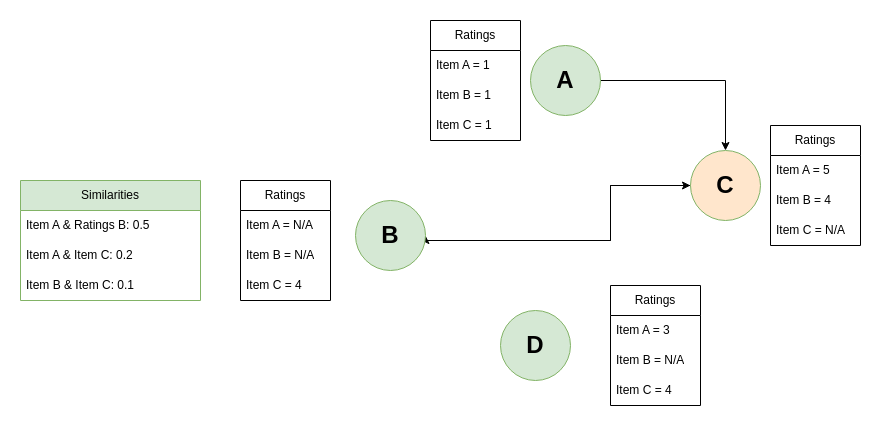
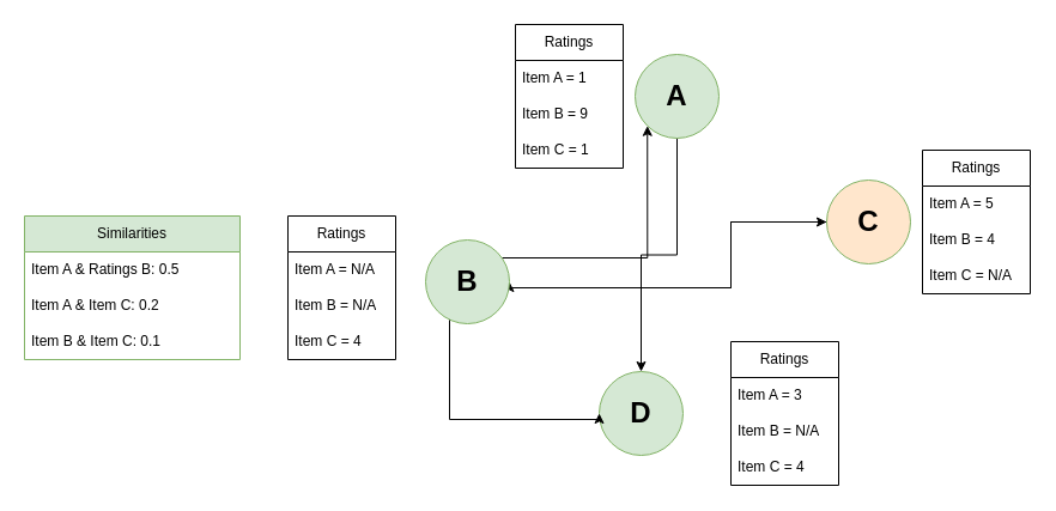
- <mxCell id="2" style="edgeStyle=orthogonalEdgeStyle;rounded=0;orthogonalLoop=1;jettySize=auto;html=1;fillColor=#f8cecc;strokeColor=#000000;strokeWidth=1;" parent="1" source="3" target="6" edge="1"><mxGeometry relative="1" as="geometry" /></mxCell>
+ <mxCell id="2" style="edgeStyle=orthogonalEdgeStyle;rounded=0;orthogonalLoop=1;jettySize=auto;html=1;entryX=0.5;entryY=0;entryDx=0;entryDy=0;fillColor=#f8cecc;strokeColor=#000000;strokeWidth=1;" parent="1" source="3" target="4" edge="1"><mxGeometry relative="1" as="geometry" /></mxCell>
- <mxCell id="25" value="Item B = 1" style="text;strokeColor=none;fillColor=none;align=left;verticalAlign=middle;spacingLeft=4;spacingRight=4;overflow=hidden;points=[[0,0.5],[1,0.5]];portConstraint=eastwest;rotatable=0;whiteSpace=wrap;html=1;" parent="23" vertex="1"><mxGeometry y="60" width="90" height="30" as="geometry" /></mxCell>
+ <mxCell id="25" value="Item B = 9" style="text;strokeColor=none;fillColor=none;align=left;verticalAlign=middle;spacingLeft=4;spacingRight=4;overflow=hidden;points=[[0,0.5],[1,0.5]];portConstraint=eastwest;rotatable=0;whiteSpace=wrap;html=1;" parent="23" vertex="1"><mxGeometry y="60" width="90" height="30" as="geometry" /></mxCell>
+ <mxCell id="7" style="edgeStyle=orthogonalEdgeStyle;rounded=0;orthogonalLoop=1;jettySize=auto;html=1;entryX=0;entryY=1;entryDx=0;entryDy=0;fillColor=#f8cecc;strokeColor=#000000;strokeWidth=1;" parent="1" source="10" target="3" edge="1"><mxGeometry relative="1" as="geometry"><Array as="points"><mxPoint x="540" y="215" /></Array></mxGeometry></mxCell>
+ <mxCell id="8" style="edgeStyle=orthogonalEdgeStyle;rounded=0;orthogonalLoop=1;jettySize=auto;html=1;entryX=0;entryY=0.5;entryDx=0;entryDy=0;fillColor=#f8cecc;strokeColor=#000000;strokeWidth=1;" parent="1" source="10" target="4" edge="1"><mxGeometry relative="1" as="geometry"><Array as="points"><mxPoint x="375" y="350" /></Array></mxGeometry></mxCell>
